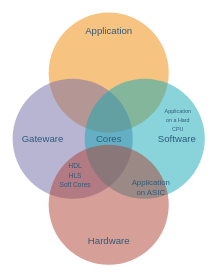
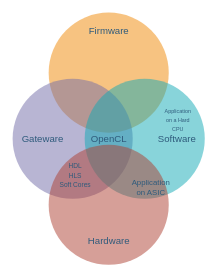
- <mxCell id="2" value="&lt;div style=&quot;text-align: center ; font-size: 16px&quot;&gt;&lt;span style=&quot;font-size: 16px&quot;&gt;Application&lt;/span&gt;&lt;/div&gt;" style="ellipse;whiteSpace=wrap;html=1;aspect=fixed;rounded=1;shadow=0;glass=0;labelBackgroundColor=none;strokeColor=none;strokeWidth=1;fillColor=#F08705;gradientColor=none;fontFamily=Helvetica;fontSize=16;fontColor=#2F5B7C;align=center;opacity=50;verticalAlign=top;spacing=15;" parent="1" vertex="1"><mxGeometry x="80.5" y="20.5" width="200" height="200" as="geometry" /></mxCell>
+ <mxCell id="2" value="&lt;div style=&quot;text-align: center ; font-size: 16px&quot;&gt;&lt;span style=&quot;font-size: 16px&quot;&gt;Firmware&lt;/span&gt;&lt;/div&gt;" style="ellipse;whiteSpace=wrap;html=1;aspect=fixed;rounded=1;shadow=0;glass=0;labelBackgroundColor=none;strokeColor=none;strokeWidth=1;fillColor=#F08705;gradientColor=none;fontFamily=Helvetica;fontSize=16;fontColor=#2F5B7C;align=center;opacity=50;verticalAlign=top;spacing=15;" parent="1" vertex="1"><mxGeometry x="80.5" y="20.5" width="200" height="200" as="geometry" /></mxCell>
- <mxCell id="6" value="Cores" style="text;html=1;strokeColor=none;fillColor=none;align=center;verticalAlign=middle;whiteSpace=wrap;rounded=0;shadow=0;glass=0;labelBackgroundColor=none;fontFamily=Helvetica;fontSize=16;fontColor=#2F5B7C;" parent="1" vertex="1"><mxGeometry x="160.5" y="221" width="40" height="20" as="geometry" /></mxCell>
+ <mxCell id="6" value="OpenCL" style="text;html=1;strokeColor=none;fillColor=none;align=center;verticalAlign=middle;whiteSpace=wrap;rounded=0;shadow=0;glass=0;labelBackgroundColor=none;fontFamily=Helvetica;fontSize=16;fontColor=#2F5B7C;" parent="1" vertex="1"><mxGeometry x="160.5" y="221" width="40" height="20" as="geometry" /></mxCell>
